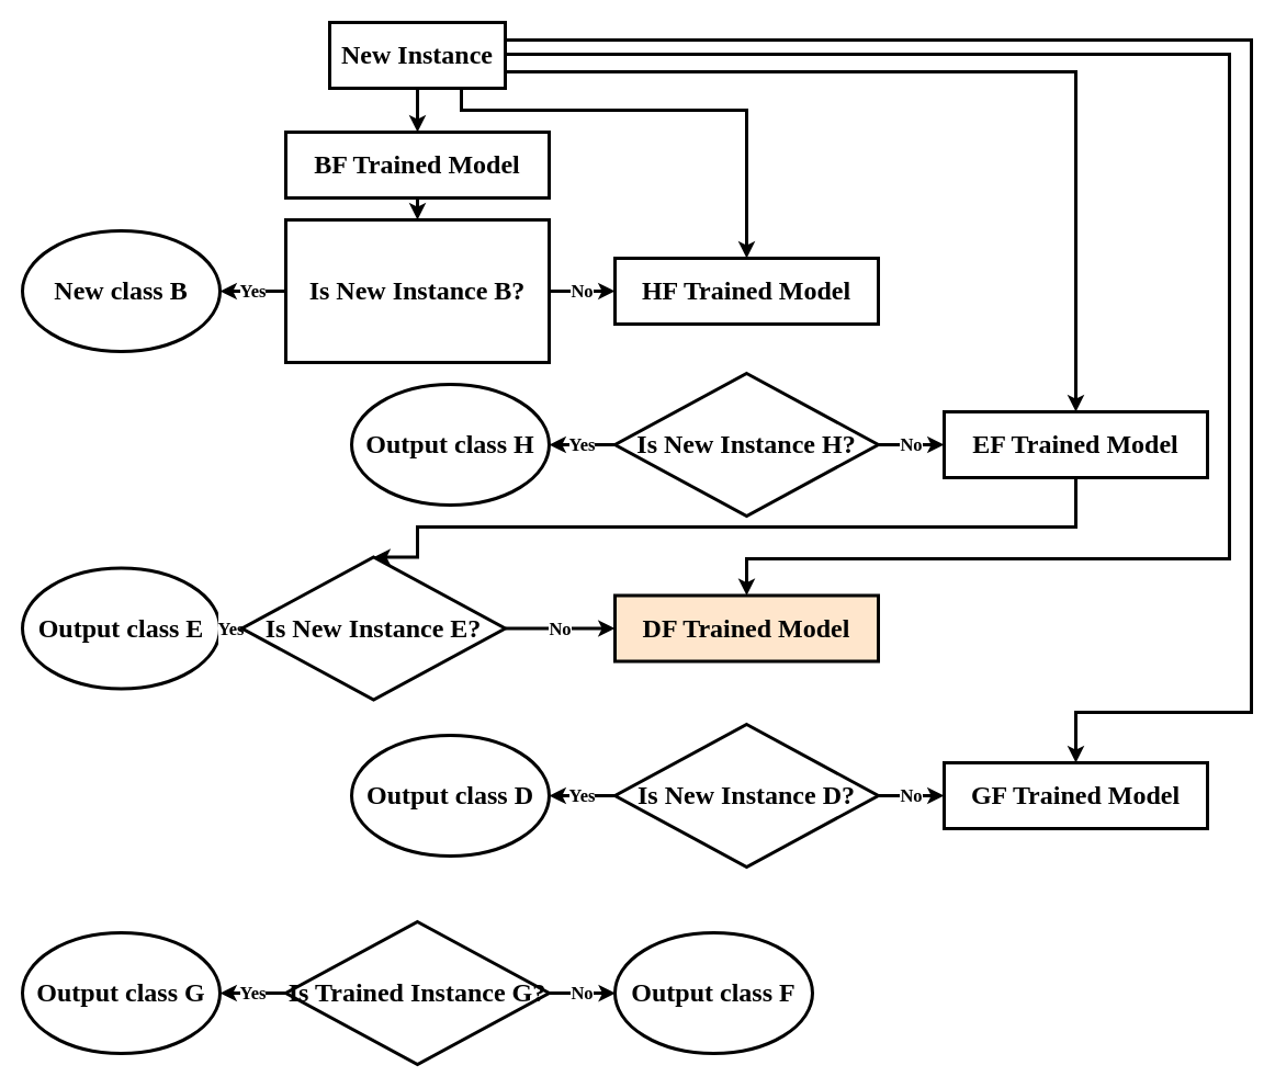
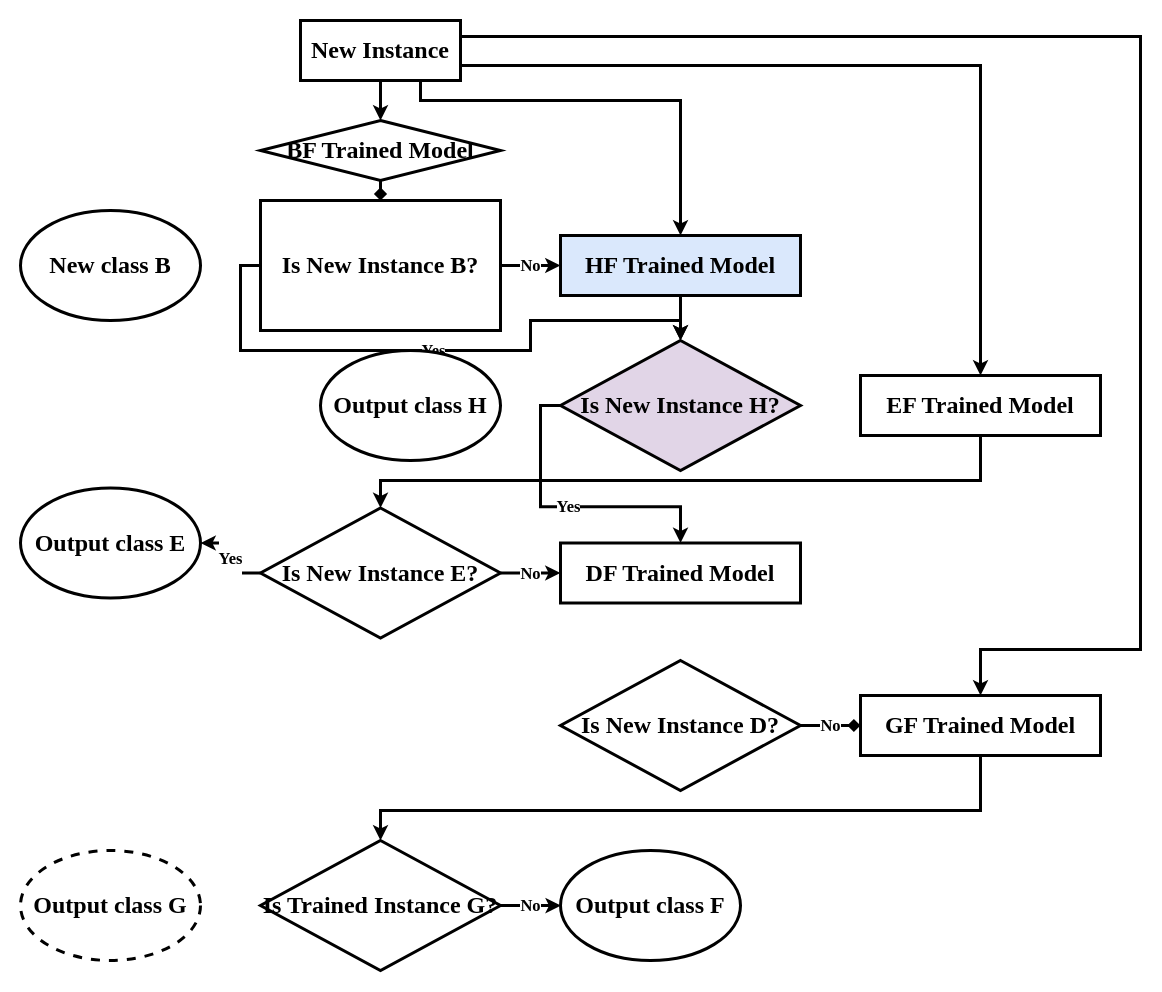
- <mxCell id="3" value="&lt;h1&gt;&lt;font face=&quot;Times New Roman&quot;&gt;BF Trained Model&lt;/font&gt;&lt;/h1&gt;" style="rounded=0;whiteSpace=wrap;html=1;strokeWidth=3;" vertex="1" parent="1"><mxGeometry x="260" y="120" width="240" height="60" as="geometry" /></mxCell>
+ <mxCell id="3" value="&lt;h1&gt;&lt;font face=&quot;Times New Roman&quot;&gt;BF Trained Model&lt;/font&gt;&lt;/h1&gt;" style="rhombus;whiteSpace=wrap;html=1;strokeWidth=3;" vertex="1" parent="1"><mxGeometry x="260" y="120" width="240" height="60" as="geometry" /></mxCell>
- <mxCell id="7" style="edgeStyle=orthogonalEdgeStyle;rounded=0;orthogonalLoop=1;jettySize=auto;html=1;exitX=1;exitY=0.5;exitDx=0;exitDy=0;entryX=0.5;entryY=0;entryDx=0;entryDy=0;strokeWidth=3;" edge="1" parent="1" source="9" target="26"><mxGeometry relative="1" as="geometry"><Array as="points"><mxPoint x="1120" y="49" /><mxPoint x="1120" y="509" /><mxPoint x="680" y="509" /></Array></mxGeometry></mxCell>
- <mxCell id="2" style="edgeStyle=orthogonalEdgeStyle;rounded=0;orthogonalLoop=1;jettySize=auto;html=1;exitX=0.5;exitY=1;exitDx=0;exitDy=0;entryX=0.5;entryY=0;entryDx=0;entryDy=0;strokeWidth=3;" edge="1" parent="1" source="3" target="13"><mxGeometry relative="1" as="geometry" /></mxCell>
+ <mxCell id="2" style="edgeStyle=orthogonalEdgeStyle;rounded=0;orthogonalLoop=1;jettySize=auto;html=1;exitX=0.5;exitY=1;exitDx=0;exitDy=0;entryX=0.5;entryY=0;entryDx=0;entryDy=0;strokeWidth=3;endArrow=diamond;" edge="1" parent="1" source="3" target="13"><mxGeometry relative="1" as="geometry" /></mxCell>
- <mxCell id="11" value="&lt;h2&gt;&lt;font face=&quot;Times New Roman&quot;&gt;Yes&lt;/font&gt;&lt;/h2&gt;" style="edgeStyle=orthogonalEdgeStyle;rounded=0;orthogonalLoop=1;jettySize=auto;html=1;exitX=0;exitY=0.5;exitDx=0;exitDy=0;entryX=1;entryY=0.5;entryDx=0;entryDy=0;strokeWidth=3;" edge="1" parent="1" source="13" target="10"><mxGeometry relative="1" as="geometry" /></mxCell>
+ <mxCell id="11" value="&lt;h2&gt;&lt;font face=&quot;Times New Roman&quot;&gt;Yes&lt;/font&gt;&lt;/h2&gt;" style="edgeStyle=orthogonalEdgeStyle;rounded=0;orthogonalLoop=1;jettySize=auto;html=1;exitX=0;exitY=0.5;exitDx=0;exitDy=0;strokeWidth=3;" edge="1" parent="1" source="13" target="19"><mxGeometry relative="1" as="geometry" /></mxCell>
- <mxCell id="15" value="&lt;h1&gt;&lt;font face=&quot;Times New Roman&quot;&gt;HF Trained Model&lt;/font&gt;&lt;/h1&gt;" style="rounded=0;whiteSpace=wrap;html=1;strokeWidth=3;" vertex="1" parent="1"><mxGeometry x="560" y="235" width="240" height="60" as="geometry" /></mxCell>
+ <mxCell id="15" value="&lt;h1&gt;&lt;font face=&quot;Times New Roman&quot;&gt;HF Trained Model&lt;/font&gt;&lt;/h1&gt;" style="rounded=0;whiteSpace=wrap;html=1;strokeWidth=3;fillColor=#dae8fc;" vertex="1" parent="1"><mxGeometry x="560" y="235" width="240" height="60" as="geometry" /></mxCell>
+ <mxCell id="14" style="edgeStyle=orthogonalEdgeStyle;rounded=0;orthogonalLoop=1;jettySize=auto;html=1;exitX=0.5;exitY=1;exitDx=0;exitDy=0;entryX=0.5;entryY=0;entryDx=0;entryDy=0;strokeWidth=3;" edge="1" parent="1" source="15" target="19"><mxGeometry relative="1" as="geometry" /></mxCell>
- <mxCell id="17" value="&lt;h2&gt;&lt;font face=&quot;Times New Roman&quot;&gt;Yes&lt;/font&gt;&lt;/h2&gt;" style="edgeStyle=orthogonalEdgeStyle;rounded=0;orthogonalLoop=1;jettySize=auto;html=1;exitX=0;exitY=0.5;exitDx=0;exitDy=0;entryX=1;entryY=0.5;entryDx=0;entryDy=0;strokeWidth=3;" edge="1" parent="1" source="19" target="16"><mxGeometry relative="1" as="geometry" /></mxCell>
+ <mxCell id="17" value="&lt;h2&gt;&lt;font face=&quot;Times New Roman&quot;&gt;Yes&lt;/font&gt;&lt;/h2&gt;" style="edgeStyle=orthogonalEdgeStyle;rounded=0;orthogonalLoop=1;jettySize=auto;html=1;exitX=0;exitY=0.5;exitDx=0;exitDy=0;strokeWidth=3;" edge="1" parent="1" source="19" target="26"><mxGeometry relative="1" as="geometry" /></mxCell>
- <mxCell id="19" value="&lt;h1&gt;&lt;font face=&quot;Times New Roman&quot;&gt;Is New Instance H?&lt;/font&gt;&lt;/h1&gt;" style="rhombus;whiteSpace=wrap;html=1;strokeWidth=3;" vertex="1" parent="1"><mxGeometry x="560" y="340" width="240" height="130" as="geometry" /></mxCell>
+ <mxCell id="19" value="&lt;h1&gt;&lt;font face=&quot;Times New Roman&quot;&gt;Is New Instance H?&lt;/font&gt;&lt;/h1&gt;" style="rhombus;whiteSpace=wrap;html=1;strokeWidth=3;fillColor=#e1d5e7;" vertex="1" parent="1"><mxGeometry x="560" y="340" width="240" height="130" as="geometry" /></mxCell>
- <mxCell id="18" value="&lt;h2&gt;&lt;font face=&quot;Times New Roman&quot;&gt;No&lt;/font&gt;&lt;/h2&gt;" style="edgeStyle=orthogonalEdgeStyle;rounded=0;orthogonalLoop=1;jettySize=auto;html=1;exitX=1;exitY=0.5;exitDx=0;exitDy=0;entryX=0;entryY=0.5;entryDx=0;entryDy=0;strokeWidth=3;" edge="1" parent="1" source="19" target="21"><mxGeometry relative="1" as="geometry" /></mxCell>
- <mxCell id="22" value="&lt;h1&gt;&lt;font face=&quot;Times New Roman&quot;&gt;Output class E&lt;/font&gt;&lt;/h1&gt;" style="ellipse;whiteSpace=wrap;html=1;strokeWidth=3;" vertex="1" parent="1"><mxGeometry x="20" y="517.5" width="180" height="110" as="geometry" /></mxCell>
+ <mxCell id="22" value="&lt;h1&gt;&lt;font face=&quot;Times New Roman&quot;&gt;Output class E&lt;/font&gt;&lt;/h1&gt;" style="ellipse;whiteSpace=wrap;html=1;strokeWidth=3;" vertex="1" parent="1"><mxGeometry x="20" y="487.5" width="180" height="110" as="geometry" /></mxCell>
- <mxCell id="25" value="&lt;h1&gt;&lt;font face=&quot;Times New Roman&quot;&gt;Is New Instance E?&lt;/font&gt;&lt;/h1&gt;" style="rhombus;whiteSpace=wrap;html=1;strokeWidth=3;" vertex="1" parent="1"><mxGeometry x="220" y="507.5" width="240" height="130" as="geometry" /></mxCell>
+ <mxCell id="25" value="&lt;h1&gt;&lt;font face=&quot;Times New Roman&quot;&gt;Is New Instance E?&lt;/font&gt;&lt;/h1&gt;" style="rhombus;whiteSpace=wrap;html=1;strokeWidth=3;" vertex="1" parent="1"><mxGeometry x="260" y="507.5" width="240" height="130" as="geometry" /></mxCell>
- <mxCell id="26" value="&lt;h1&gt;&lt;font face=&quot;Times New Roman&quot;&gt;DF Trained Model&lt;/font&gt;&lt;/h1&gt;" style="rounded=0;whiteSpace=wrap;html=1;strokeWidth=3;fillColor=#ffe6cc;" vertex="1" parent="1"><mxGeometry x="560" y="542.5" width="240" height="60" as="geometry" /></mxCell>
+ <mxCell id="26" value="&lt;h1&gt;&lt;font face=&quot;Times New Roman&quot;&gt;DF Trained Model&lt;/font&gt;&lt;/h1&gt;" style="rounded=0;whiteSpace=wrap;html=1;strokeWidth=3;" vertex="1" parent="1"><mxGeometry x="560" y="542.5" width="240" height="60" as="geometry" /></mxCell>
- <mxCell id="27" value="&lt;h1&gt;&lt;font face=&quot;Times New Roman&quot;&gt;Output class D&lt;/font&gt;&lt;/h1&gt;" style="ellipse;whiteSpace=wrap;html=1;strokeWidth=3;" vertex="1" parent="1"><mxGeometry x="320" y="670" width="180" height="110" as="geometry" /></mxCell>
- <mxCell id="28" value="&lt;h2&gt;&lt;font face=&quot;Times New Roman&quot;&gt;Yes&lt;/font&gt;&lt;/h2&gt;" style="edgeStyle=orthogonalEdgeStyle;rounded=0;orthogonalLoop=1;jettySize=auto;html=1;exitX=0;exitY=0.5;exitDx=0;exitDy=0;entryX=1;entryY=0.5;entryDx=0;entryDy=0;strokeWidth=3;" edge="1" parent="1" source="30" target="27"><mxGeometry relative="1" as="geometry" /></mxCell>
- <mxCell id="29" value="&lt;h2&gt;&lt;font face=&quot;Times New Roman&quot;&gt;No&lt;/font&gt;&lt;/h2&gt;" style="edgeStyle=orthogonalEdgeStyle;rounded=0;orthogonalLoop=1;jettySize=auto;html=1;exitX=1;exitY=0.5;exitDx=0;exitDy=0;entryX=0;entryY=0.5;entryDx=0;entryDy=0;strokeWidth=3;" edge="1" parent="1" source="30" target="32"><mxGeometry relative="1" as="geometry" /></mxCell>
+ <mxCell id="29" value="&lt;h2&gt;&lt;font face=&quot;Times New Roman&quot;&gt;No&lt;/font&gt;&lt;/h2&gt;" style="edgeStyle=orthogonalEdgeStyle;rounded=0;orthogonalLoop=1;jettySize=auto;html=1;exitX=1;exitY=0.5;exitDx=0;exitDy=0;entryX=0;entryY=0.5;entryDx=0;entryDy=0;strokeWidth=3;endArrow=diamond;" edge="1" parent="1" source="30" target="32"><mxGeometry relative="1" as="geometry" /></mxCell>
+ <mxCell id="31" style="edgeStyle=orthogonalEdgeStyle;rounded=0;orthogonalLoop=1;jettySize=auto;html=1;exitX=0.5;exitY=1;exitDx=0;exitDy=0;entryX=0.5;entryY=0;entryDx=0;entryDy=0;strokeWidth=3;" edge="1" parent="1" source="32" target="36"><mxGeometry relative="1" as="geometry"><Array as="points"><mxPoint x="980" y="810" /><mxPoint x="380" y="810" /></Array></mxGeometry></mxCell>
- <mxCell id="33" value="&lt;h1&gt;&lt;font face=&quot;Times New Roman&quot;&gt;Output class G&lt;/font&gt;&lt;/h1&gt;" style="ellipse;whiteSpace=wrap;html=1;strokeWidth=3;" vertex="1" parent="1"><mxGeometry x="20" y="850" width="180" height="110" as="geometry" /></mxCell>
+ <mxCell id="33" value="&lt;h1&gt;&lt;font face=&quot;Times New Roman&quot;&gt;Output class G&lt;/font&gt;&lt;/h1&gt;" style="ellipse;whiteSpace=wrap;html=1;strokeWidth=3;dashed=1;" vertex="1" parent="1"><mxGeometry x="20" y="850" width="180" height="110" as="geometry" /></mxCell>
- <mxCell id="34" value="&lt;h2&gt;&lt;font face=&quot;Times New Roman&quot;&gt;Yes&lt;/font&gt;&lt;/h2&gt;" style="edgeStyle=orthogonalEdgeStyle;rounded=0;orthogonalLoop=1;jettySize=auto;html=1;exitX=0;exitY=0.5;exitDx=0;exitDy=0;entryX=1;entryY=0.5;entryDx=0;entryDy=0;strokeWidth=3;" edge="1" parent="1" source="36" target="33"><mxGeometry relative="1" as="geometry" /></mxCell>
